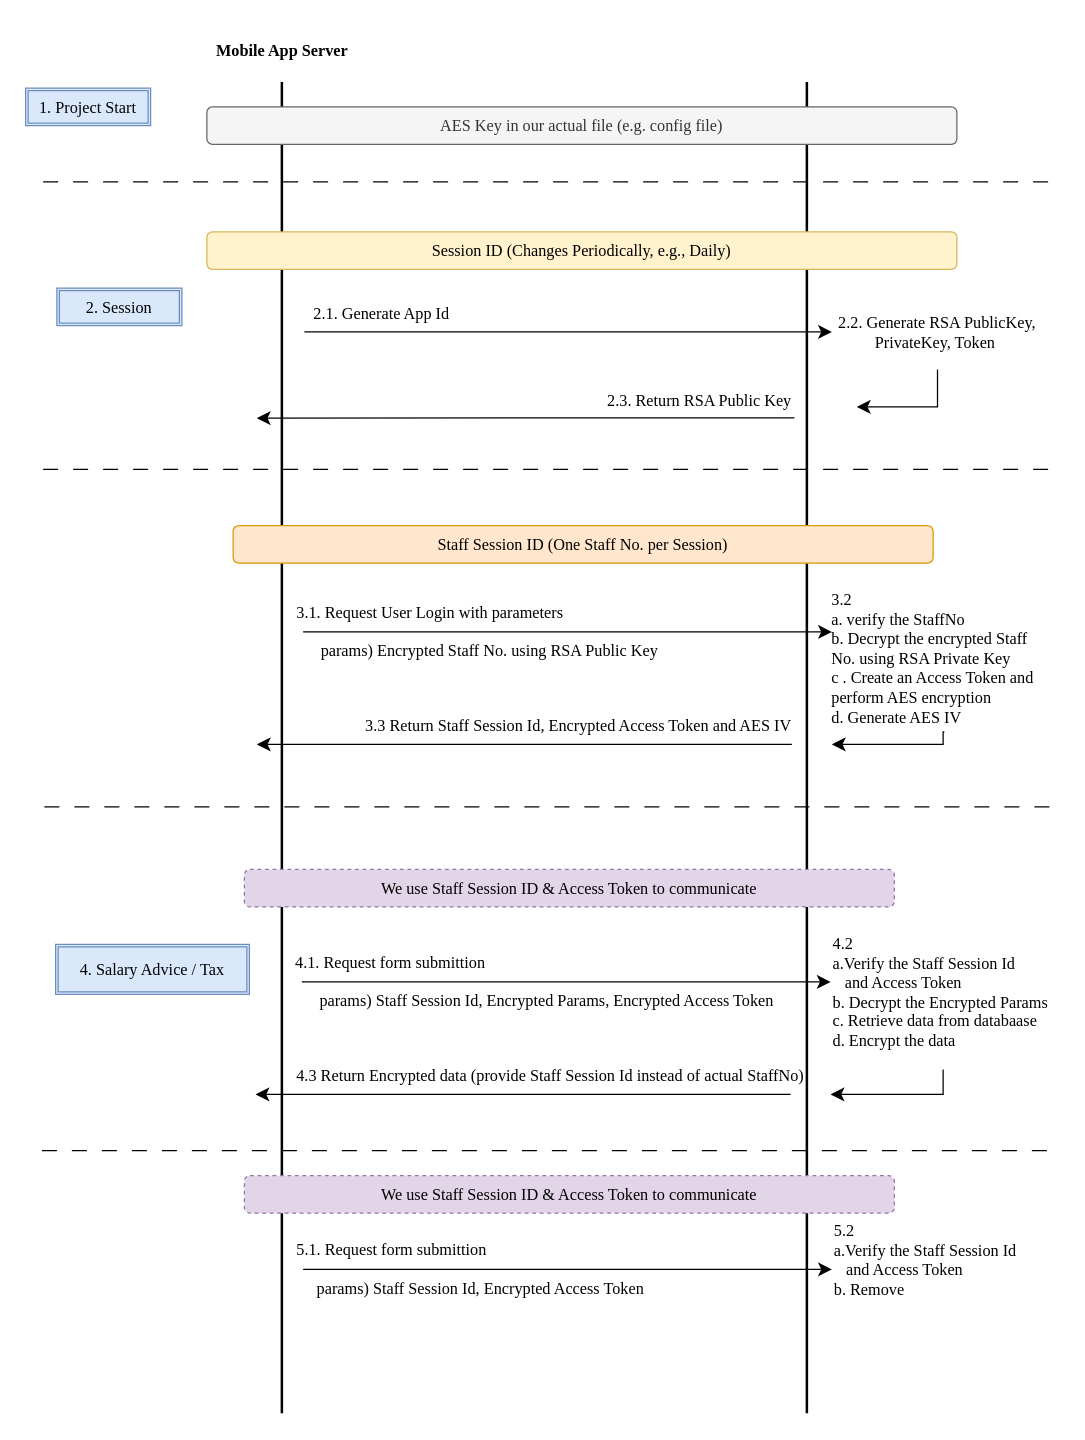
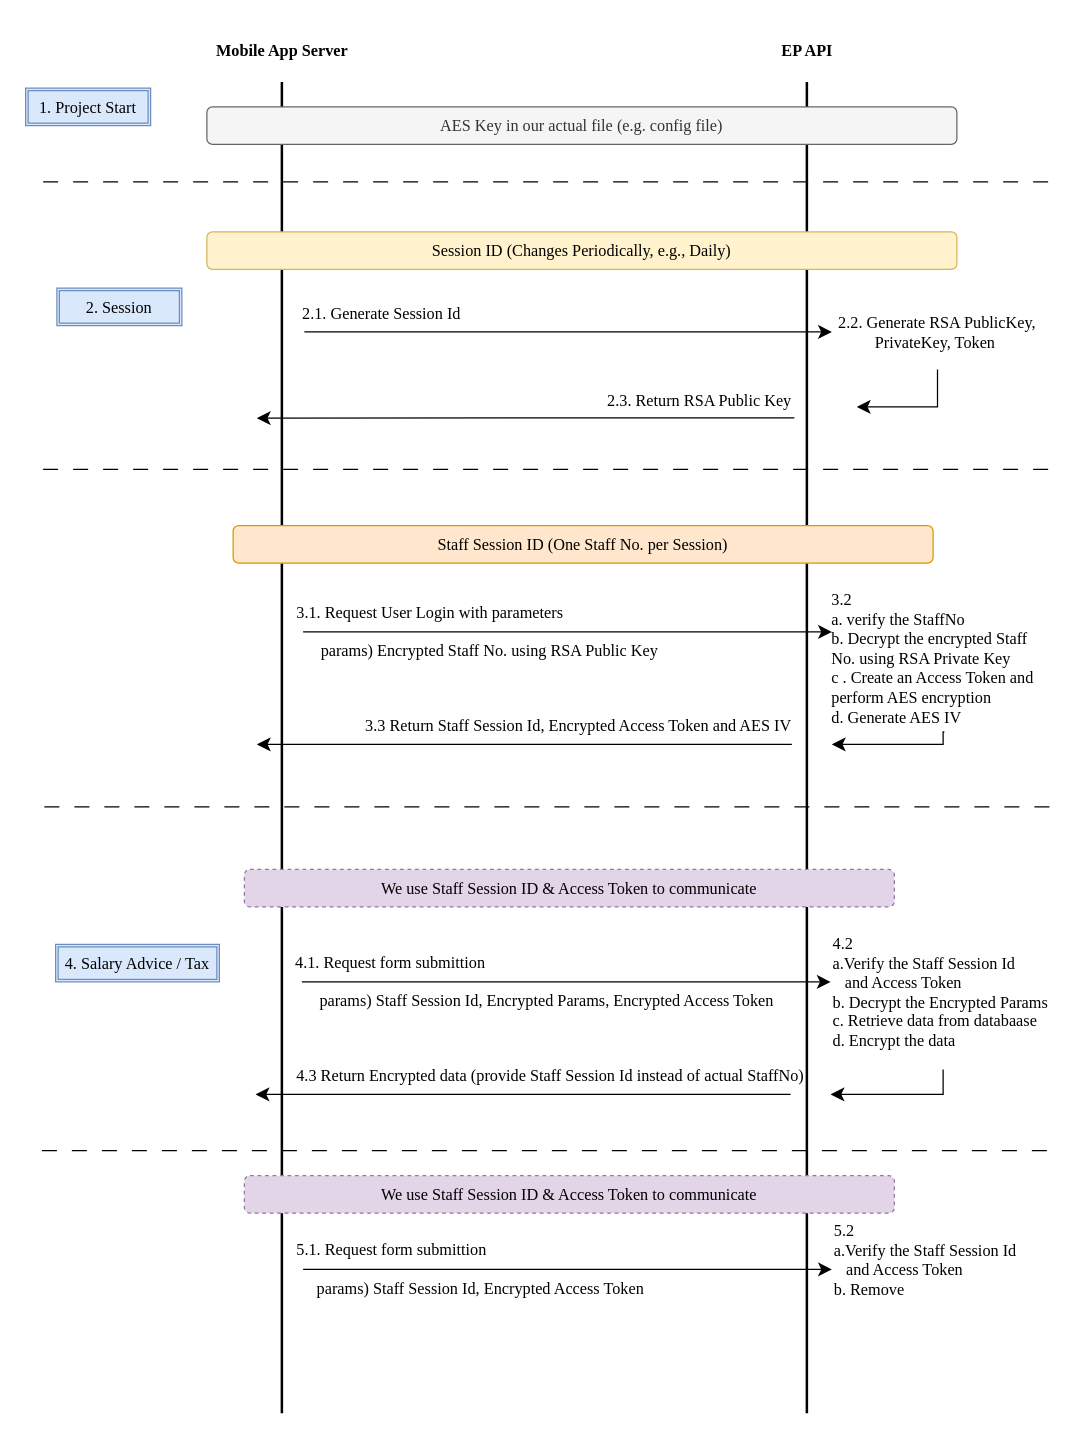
+ <mxCell id="5" value="EP API" style="text;strokeColor=none;fillColor=none;html=1;fontSize=13;fontStyle=1;verticalAlign=middle;align=center;fontFamily=Times New Roman;" parent="1" vertex="1"><mxGeometry x="565" y="20" width="160" height="40" as="geometry" /></mxCell>
- <mxCell id="15" value="2.1. Generate App Id" style="text;html=1;align=center;verticalAlign=middle;whiteSpace=wrap;rounded=0;fontFamily=Times New Roman;fontSize=13;" parent="1" vertex="1"><mxGeometry x="225" y="235" width="160" height="30" as="geometry" /></mxCell>
+ <mxCell id="15" value="2.1. Generate Session Id" style="text;html=1;align=center;verticalAlign=middle;whiteSpace=wrap;rounded=0;fontFamily=Times New Roman;fontSize=13;" parent="1" vertex="1"><mxGeometry x="225" y="235" width="160" height="30" as="geometry" /></mxCell>
- <mxCell id="26" value="4. Salary Advice / Tax " style="shape=ext;double=1;rounded=0;whiteSpace=wrap;html=1;fillColor=#dae8fc;strokeColor=#6c8ebf;fontSize=13;fontFamily=Times New Roman;" parent="1" vertex="1"><mxGeometry x="44" y="755" width="155" height="40" as="geometry" /></mxCell>
+ <mxCell id="26" value="4. Salary Advice / Tax " style="shape=ext;double=1;rounded=0;whiteSpace=wrap;html=1;fillColor=#dae8fc;strokeColor=#6c8ebf;fontSize=13;fontFamily=Times New Roman;" parent="1" vertex="1"><mxGeometry x="44" y="755" width="131" height="30" as="geometry" /></mxCell>
